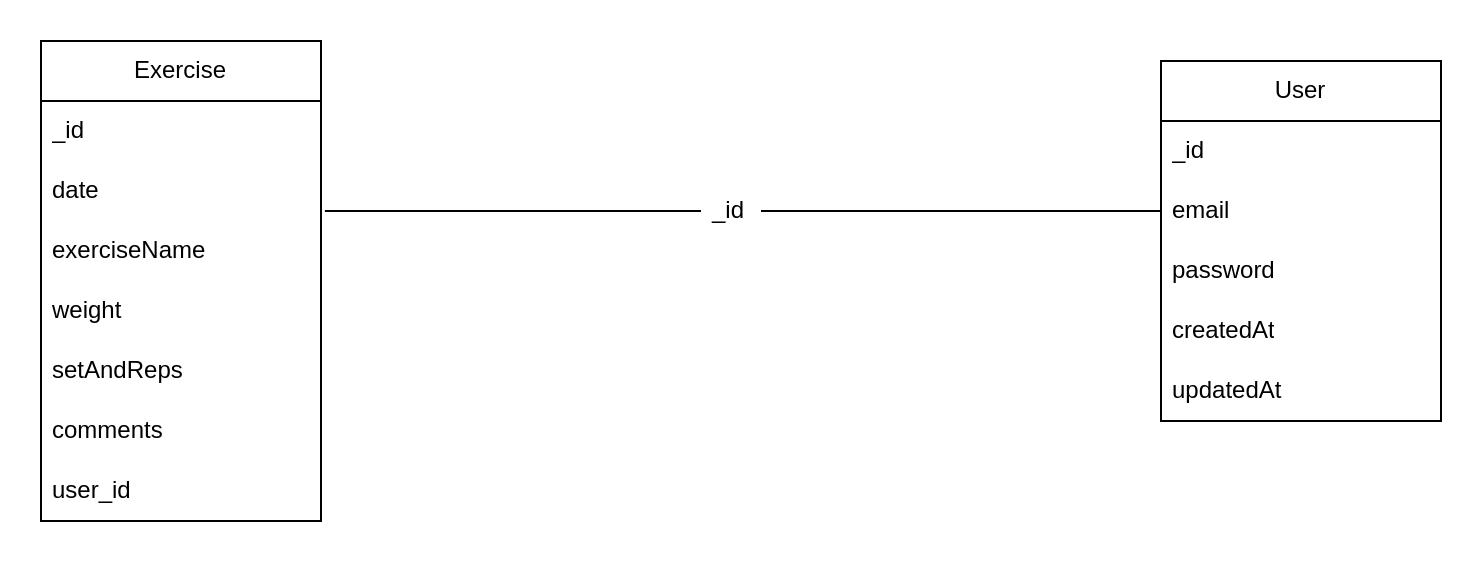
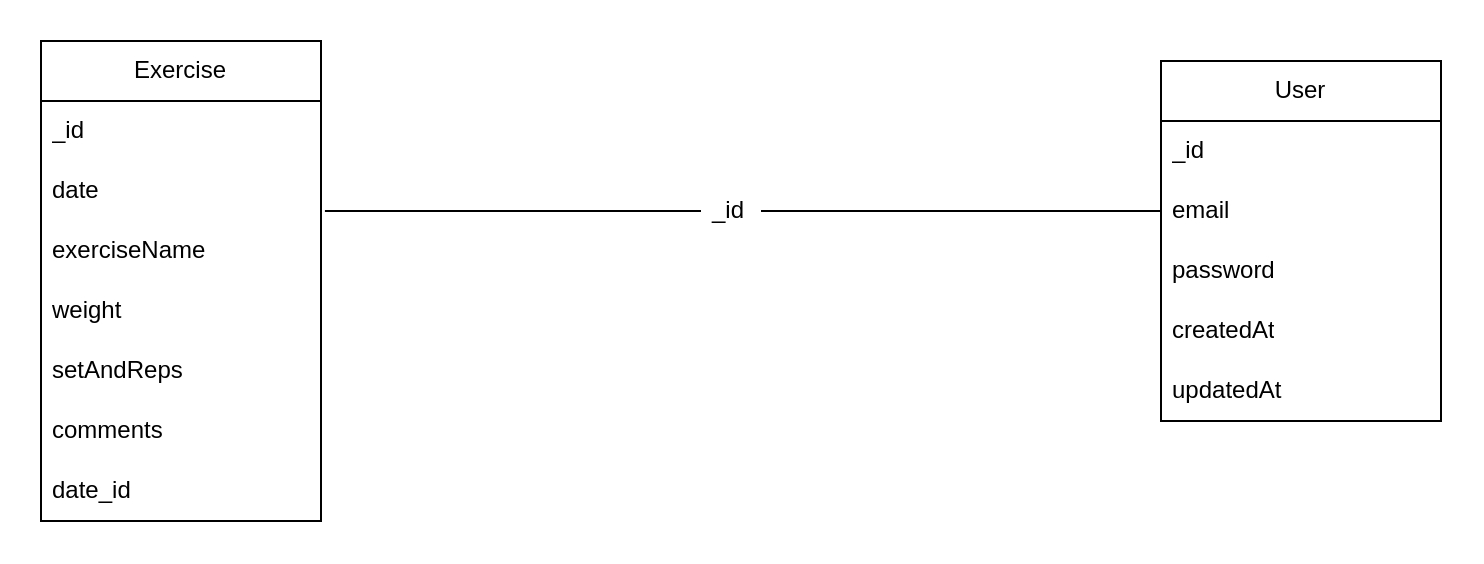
- <mxCell id="15" value="user_id&amp;nbsp;" style="text;strokeColor=none;fillColor=none;align=left;verticalAlign=middle;spacingLeft=4;spacingRight=4;overflow=hidden;points=[[0,0.5],[1,0.5]];portConstraint=eastwest;rotatable=0;whiteSpace=wrap;html=1;" parent="8" vertex="1"><mxGeometry y="210" width="140" height="30" as="geometry" /></mxCell>
+ <mxCell id="15" value="date_id&amp;nbsp;" style="text;strokeColor=none;fillColor=none;align=left;verticalAlign=middle;spacingLeft=4;spacingRight=4;overflow=hidden;points=[[0,0.5],[1,0.5]];portConstraint=eastwest;rotatable=0;whiteSpace=wrap;html=1;" parent="8" vertex="1"><mxGeometry y="210" width="140" height="30" as="geometry" /></mxCell>
